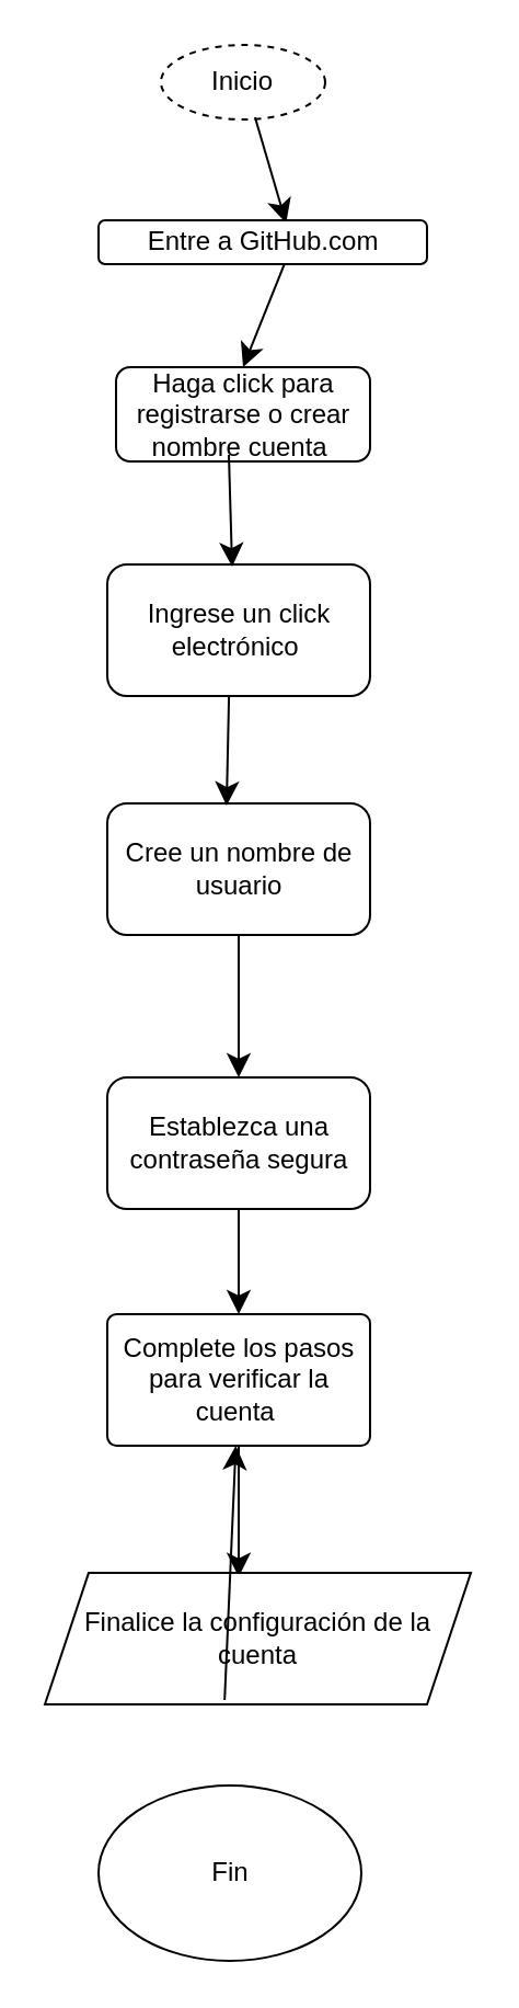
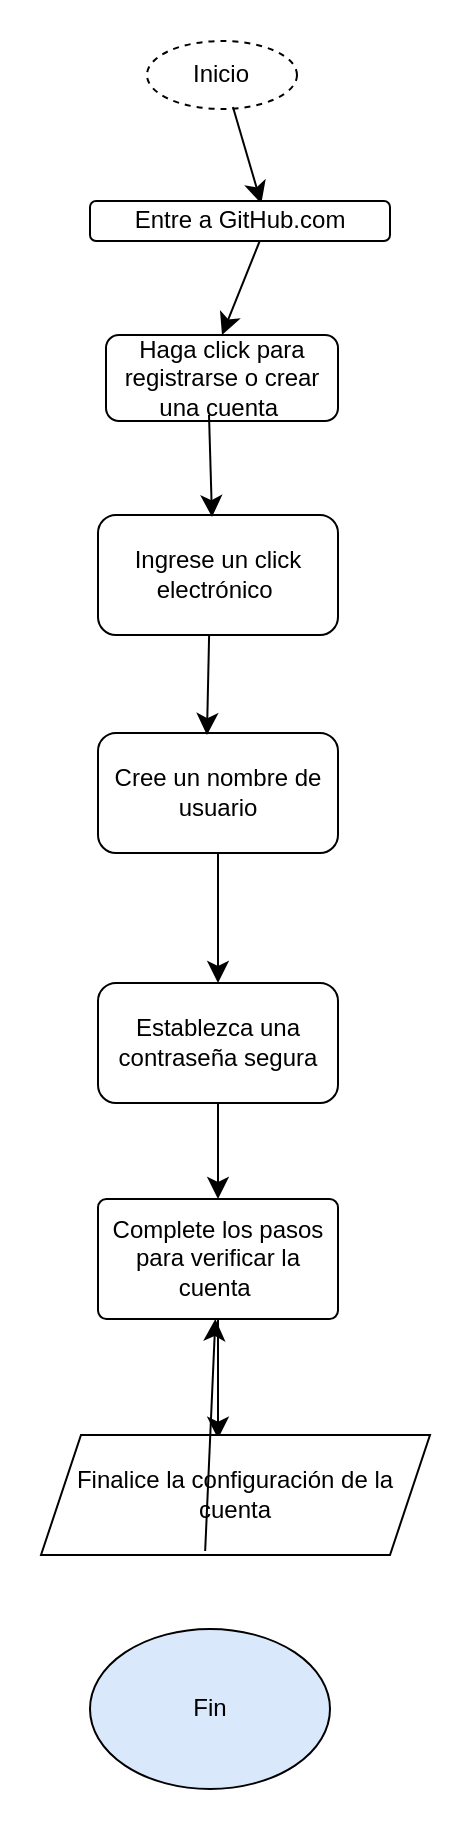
- <mxCell id="2" value="Haga click para registrarse o crear nombre cuenta&amp;nbsp;" style="rounded=1;whiteSpace=wrap;html=1;" vertex="1" parent="1"><mxGeometry x="52.5" y="167" width="116" height="43" as="geometry" /></mxCell>
+ <mxCell id="2" value="Haga click para registrarse o crear una cuenta&amp;nbsp;" style="rounded=1;whiteSpace=wrap;html=1;" vertex="1" parent="1"><mxGeometry x="52.5" y="167" width="116" height="43" as="geometry" /></mxCell>
- <mxCell id="18" value="Fin" style="ellipse;whiteSpace=wrap;html=1;" vertex="1" parent="1"><mxGeometry x="44.5" y="814" width="120" height="80" as="geometry" /></mxCell>
+ <mxCell id="18" value="Fin" style="ellipse;whiteSpace=wrap;html=1;fillColor=#dae8fc;" vertex="1" parent="1"><mxGeometry x="44.5" y="814" width="120" height="80" as="geometry" /></mxCell>
